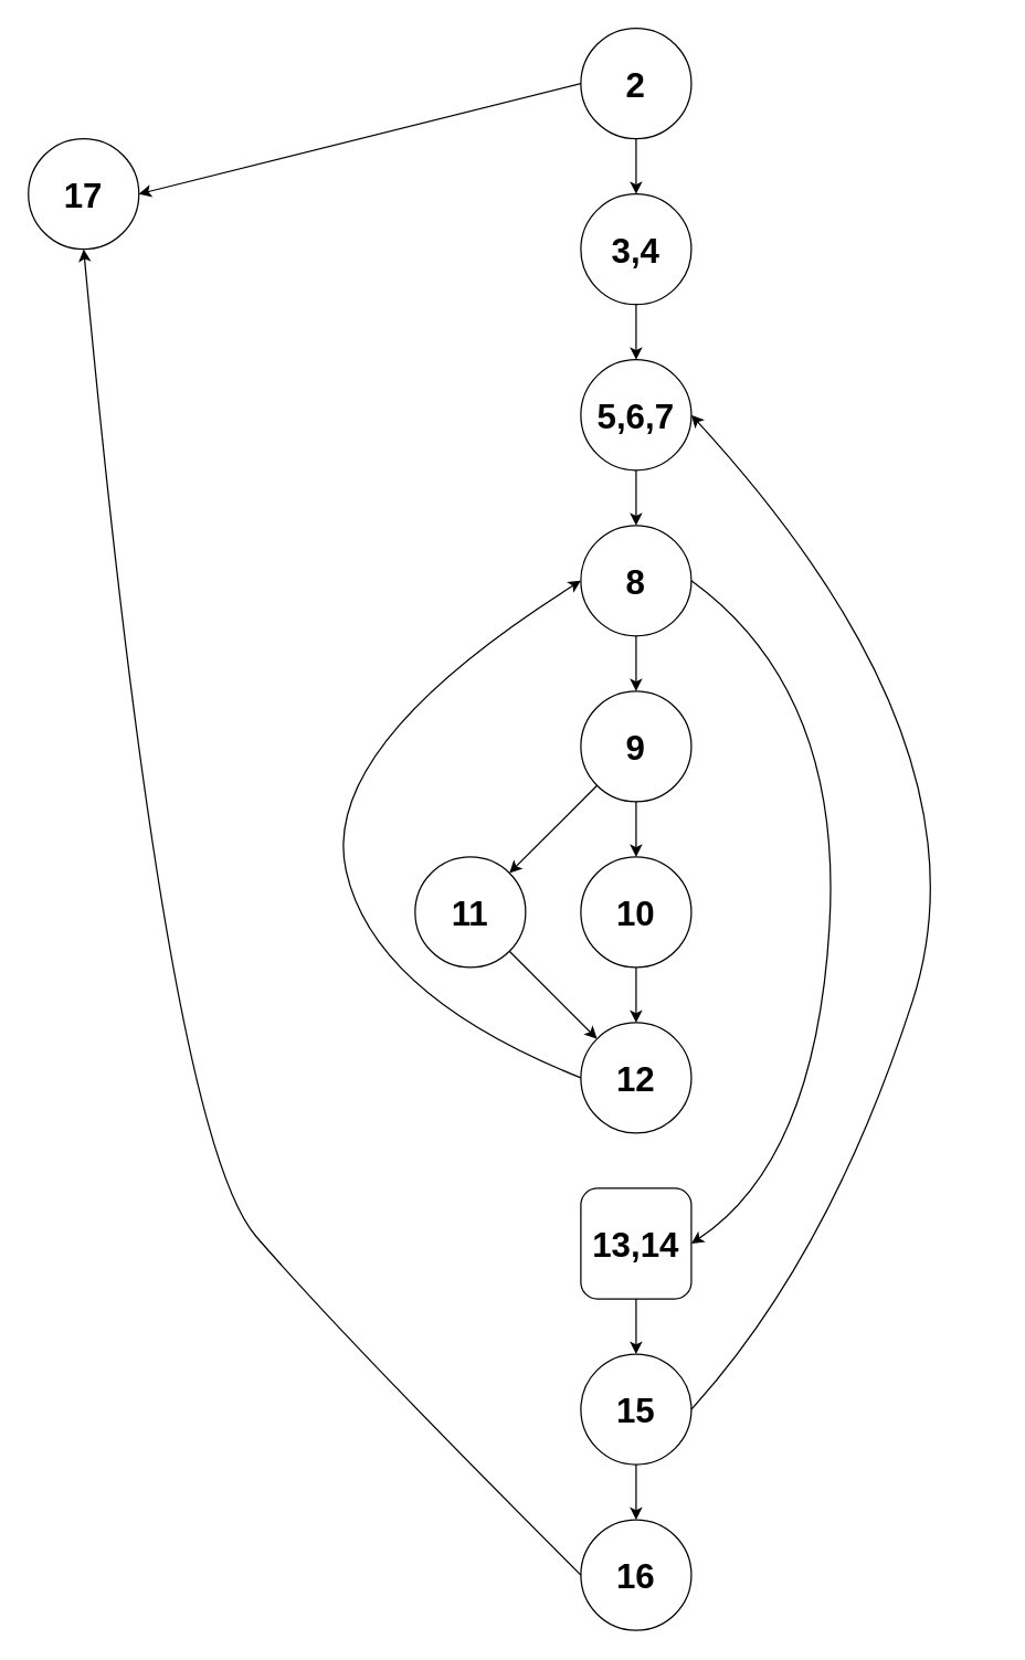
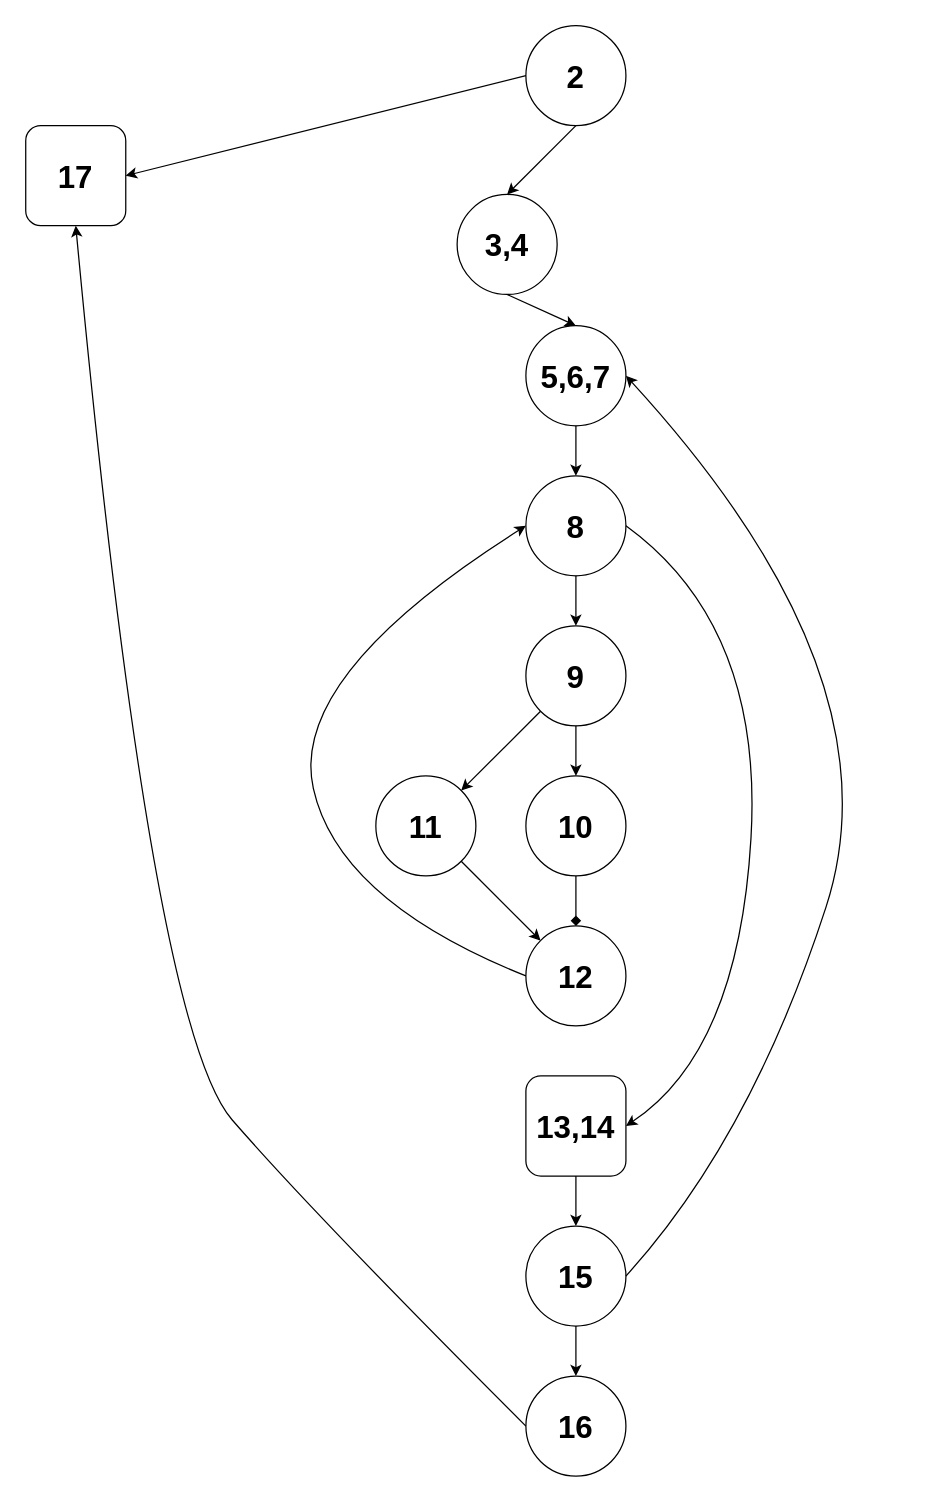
- <mxCell id="4" value="17" style="ellipse;whiteSpace=wrap;html=1;aspect=fixed;fontSize=25;fontStyle=1" vertex="1" parent="1"><mxGeometry x="20" y="100" width="80" height="80" as="geometry" /></mxCell>
+ <mxCell id="4" value="17" style="whiteSpace=wrap;html=1;aspect=fixed;fontSize=25;fontStyle=1;rounded=1;" vertex="1" parent="1"><mxGeometry x="20" y="100" width="80" height="80" as="geometry" /></mxCell>
- <mxCell id="3" value="3,4" style="ellipse;whiteSpace=wrap;html=1;aspect=fixed;fontSize=25;fontStyle=1" vertex="1" parent="1"><mxGeometry x="420" y="140" width="80" height="80" as="geometry" /></mxCell>
+ <mxCell id="3" value="3,4" style="ellipse;whiteSpace=wrap;html=1;aspect=fixed;fontSize=25;fontStyle=1" vertex="1" parent="1"><mxGeometry x="365" y="155" width="80" height="80" as="geometry" /></mxCell>
- <mxCell id="19" value="" style="endArrow=classic;html=1;rounded=0;fontSize=25;entryX=0.5;entryY=0;entryDx=0;entryDy=0;exitX=0.5;exitY=1;exitDx=0;exitDy=0;" edge="1" parent="1" source="9" target="10"><mxGeometry width="50" height="50" relative="1" as="geometry"><mxPoint x="430" y="750" as="sourcePoint" /><mxPoint x="480" y="700" as="targetPoint" /></mxGeometry></mxCell>
+ <mxCell id="19" value="" style="endArrow=diamond;html=1;rounded=0;fontSize=25;entryX=0.5;entryY=0;entryDx=0;entryDy=0;exitX=0.5;exitY=1;exitDx=0;exitDy=0;" edge="1" parent="1" source="9" target="10"><mxGeometry width="50" height="50" relative="1" as="geometry"><mxPoint x="430" y="750" as="sourcePoint" /><mxPoint x="480" y="700" as="targetPoint" /></mxGeometry></mxCell>
